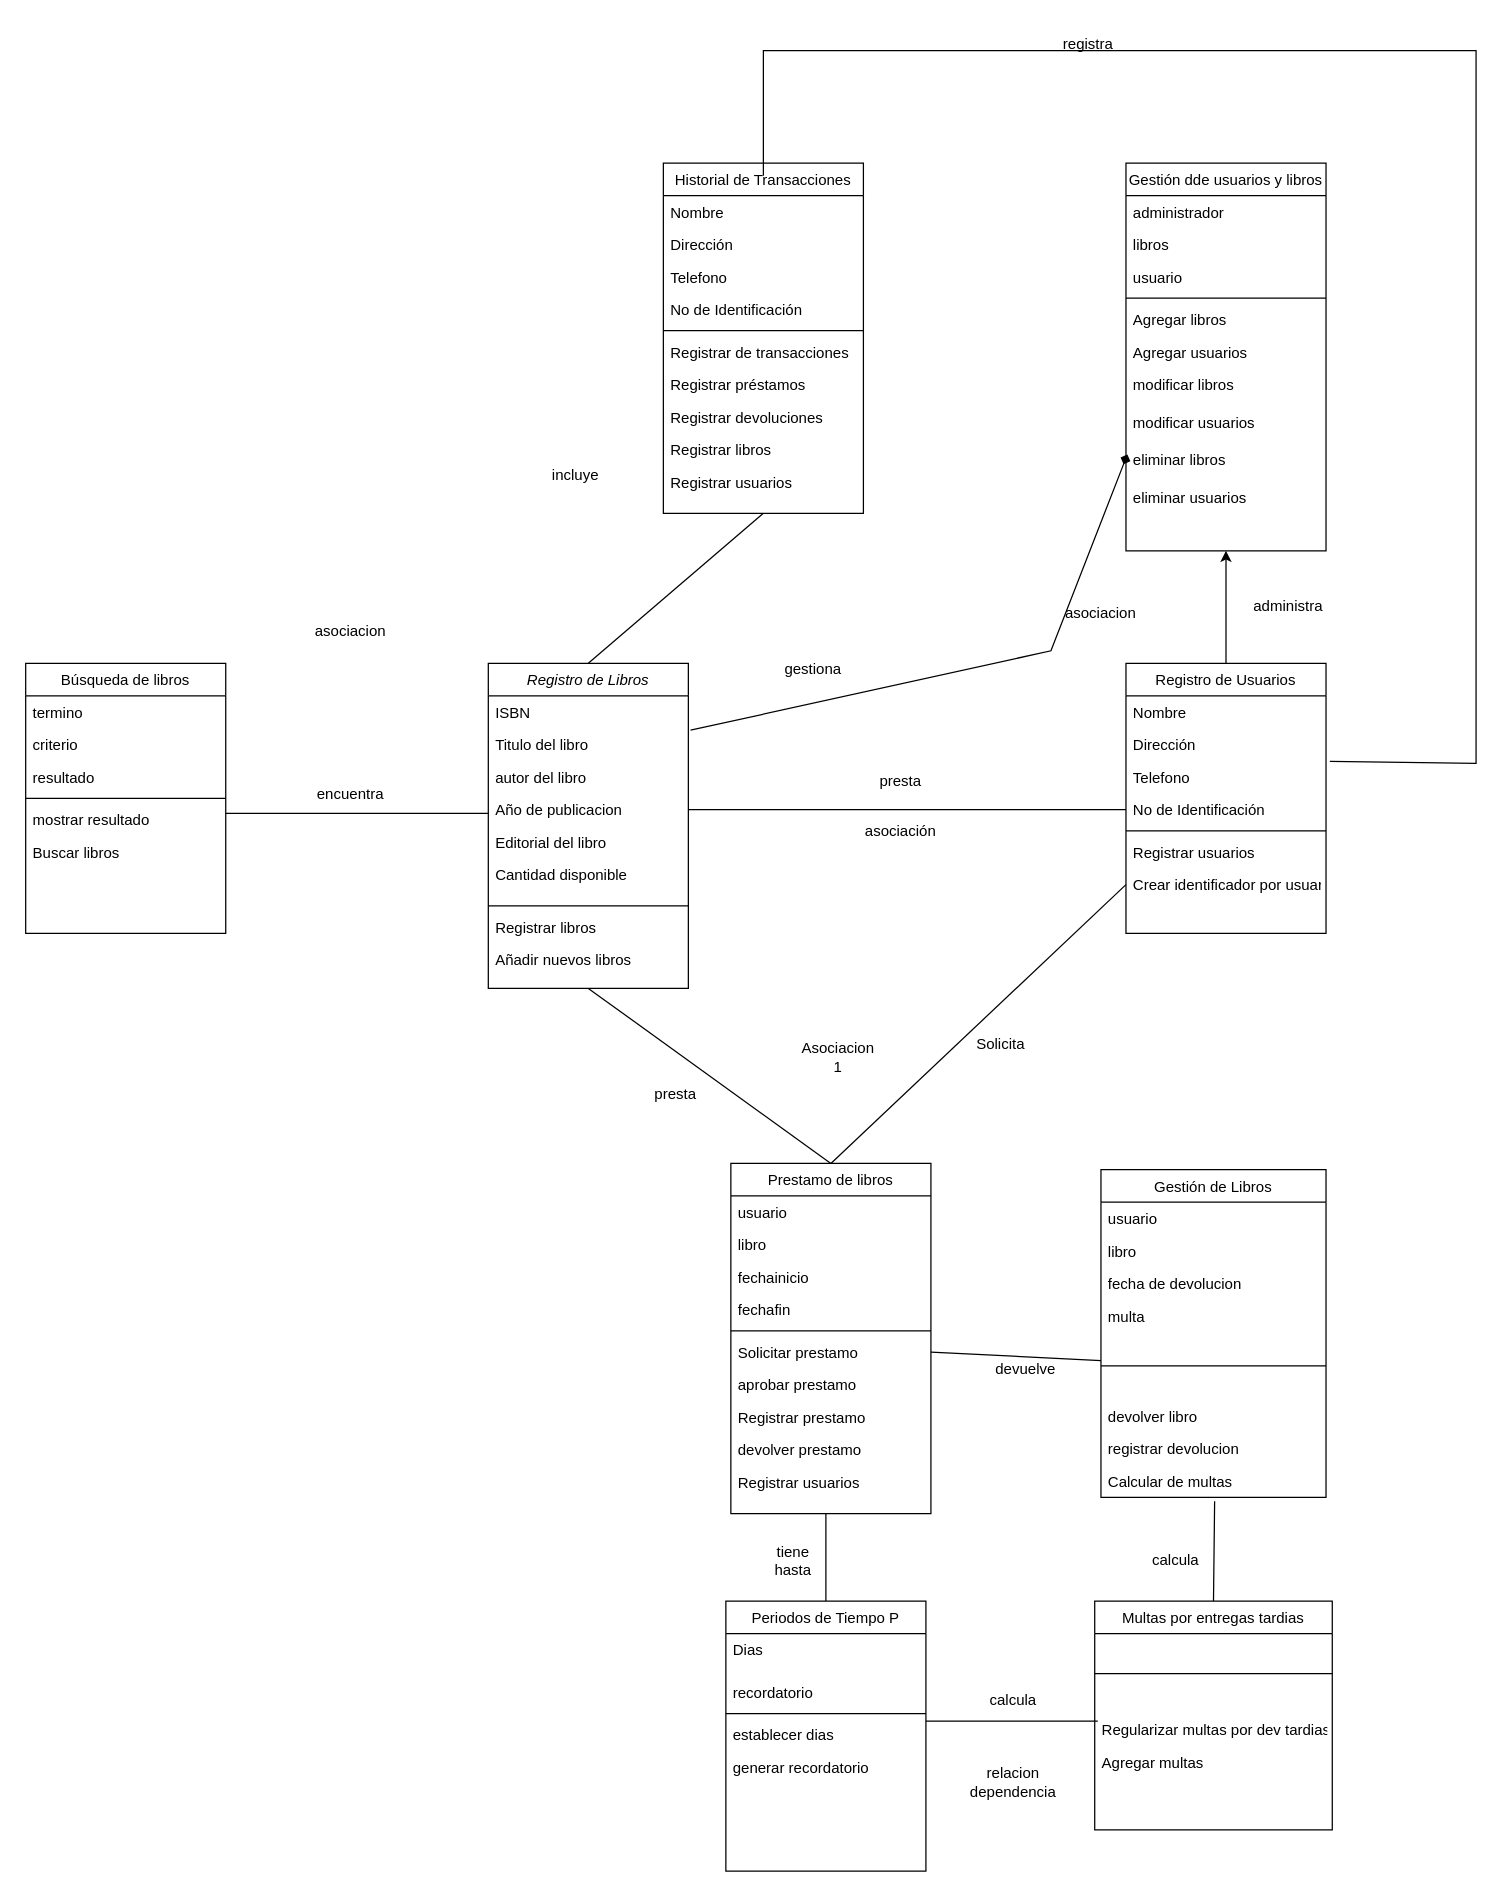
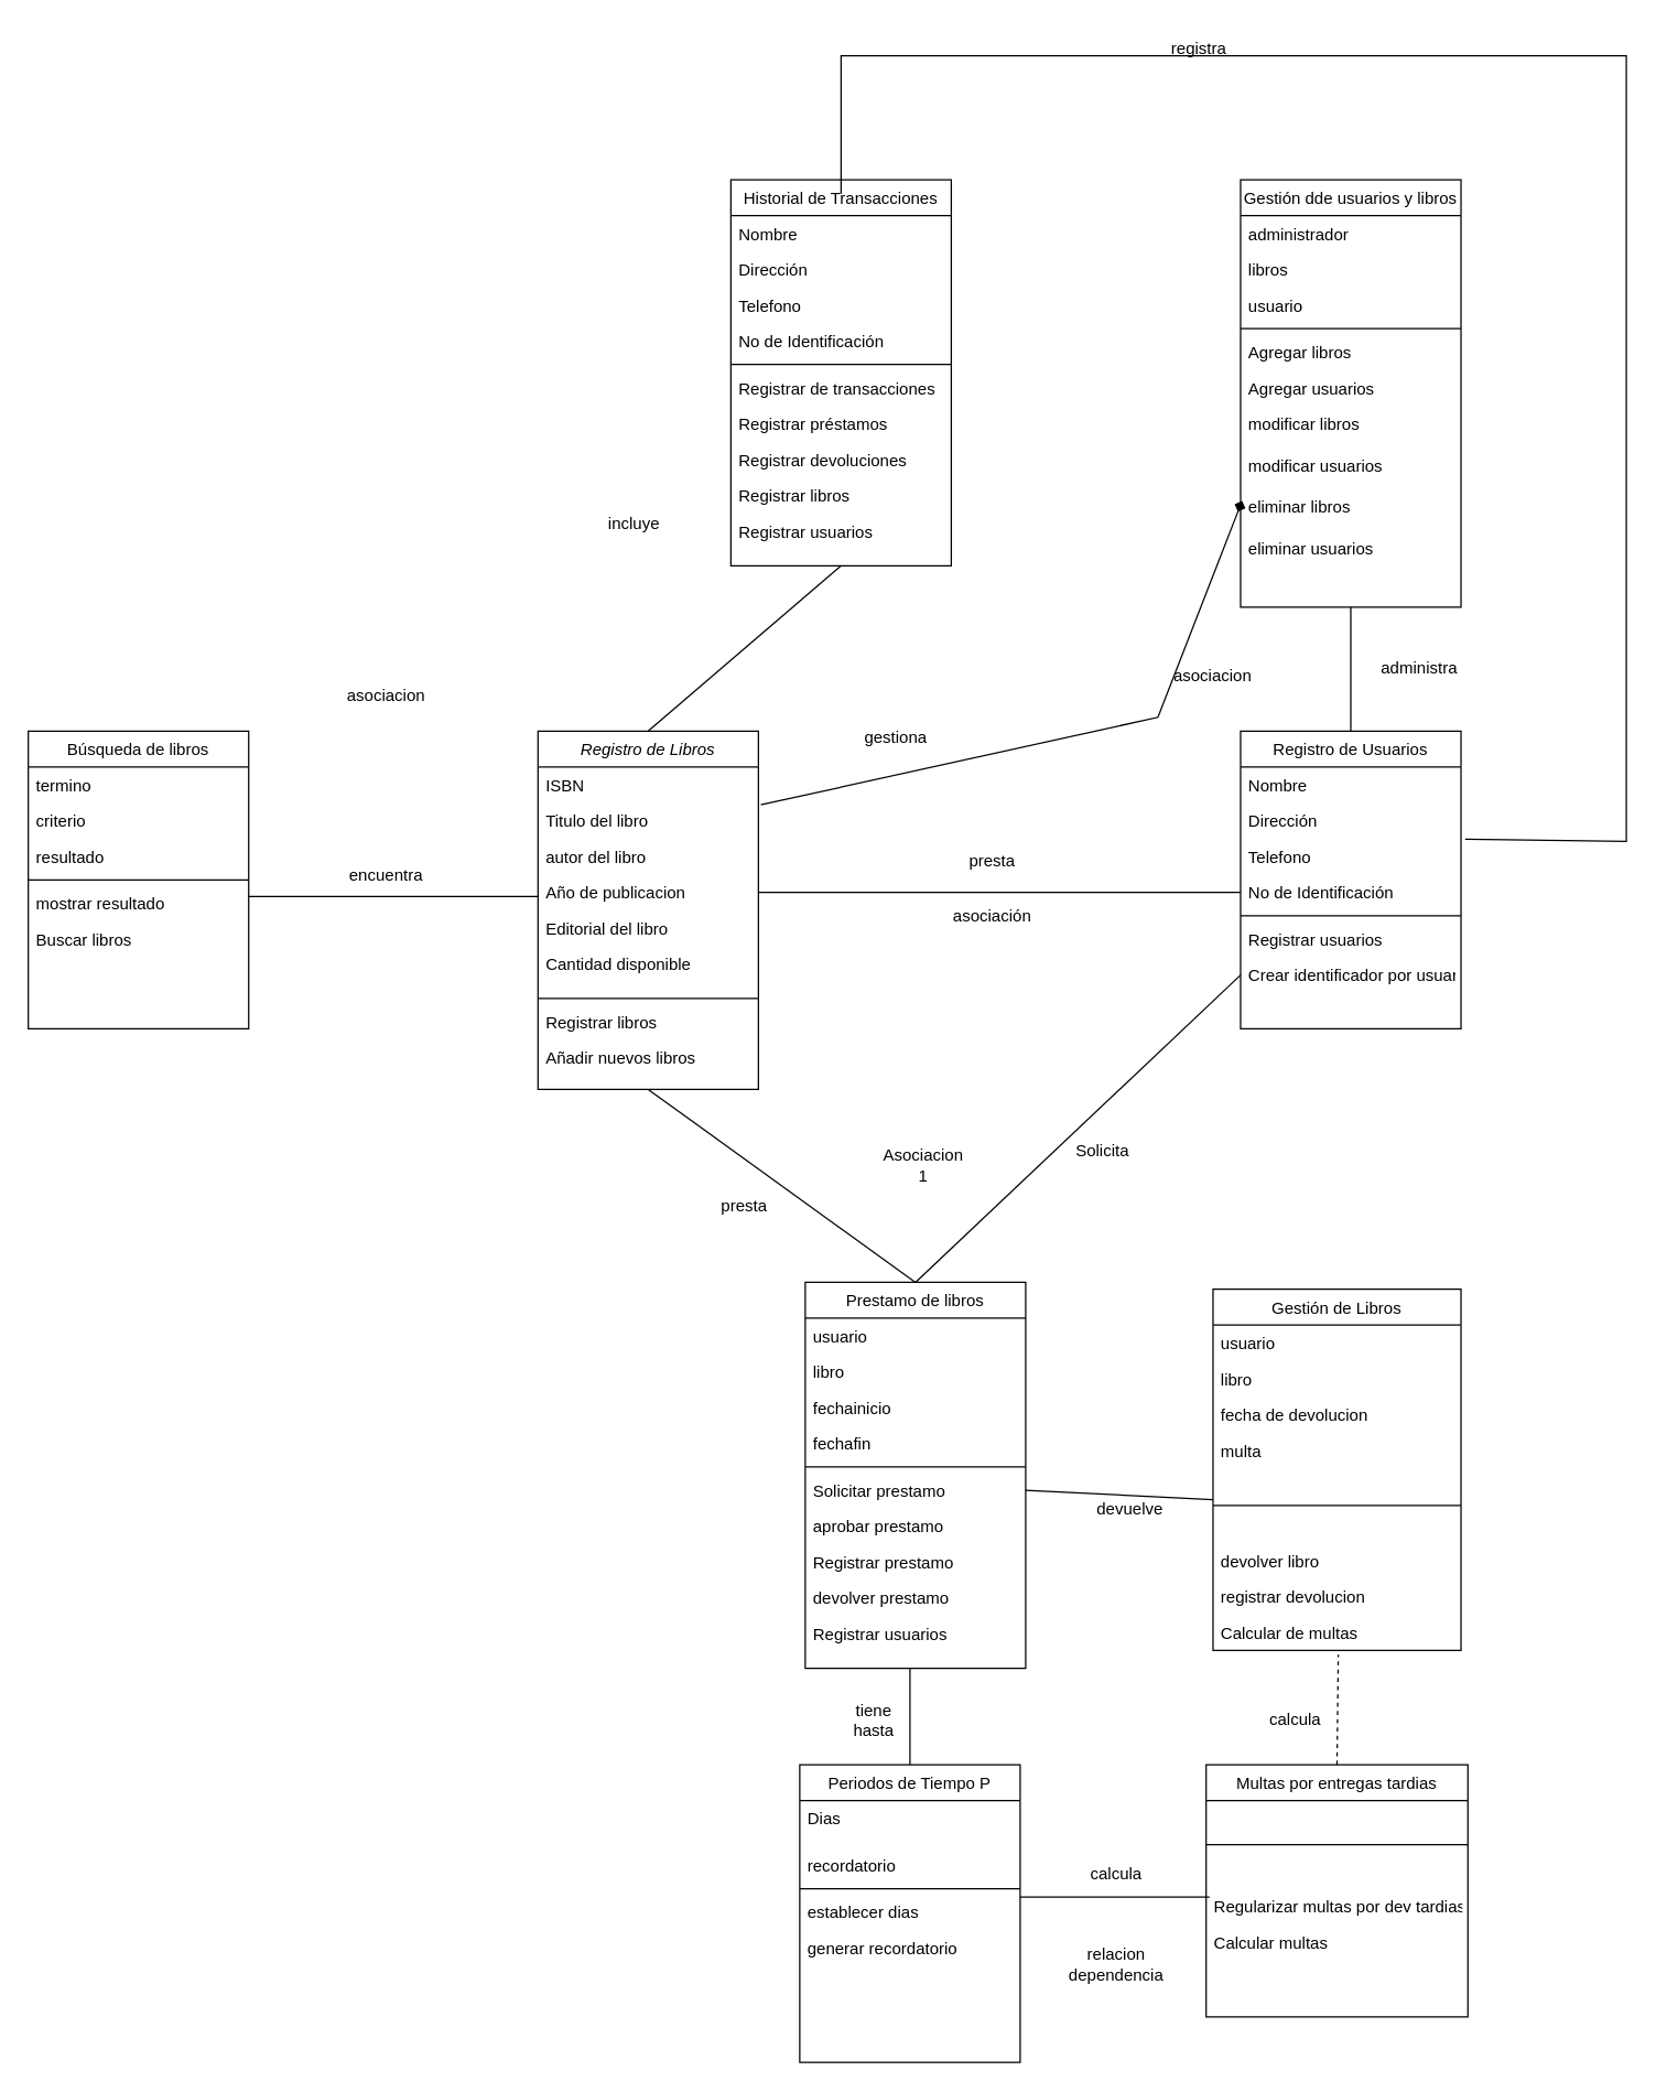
- <mxCell id="102" value="" style="endArrow=classic;html=1;rounded=0;entryX=0.5;entryY=1;entryDx=0;entryDy=0;exitX=0.5;exitY=0;exitDx=0;exitDy=0;" parent="1" source="21" target="46" edge="1"><mxGeometry width="50" height="50" relative="1" as="geometry"><mxPoint x="980" y="520" as="sourcePoint" /><mxPoint x="880" y="410" as="targetPoint" /></mxGeometry></mxCell>
+ <mxCell id="102" value="" style="endArrow=none;html=1;rounded=0;entryX=0.5;entryY=1;entryDx=0;entryDy=0;exitX=0.5;exitY=0;exitDx=0;exitDy=0;" parent="1" source="21" target="46" edge="1"><mxGeometry width="50" height="50" relative="1" as="geometry"><mxPoint x="980" y="520" as="sourcePoint" /><mxPoint x="880" y="410" as="targetPoint" /></mxGeometry></mxCell>
- <mxCell id="90" value="" style="endArrow=none;html=1;rounded=0;entryX=0.505;entryY=1.122;entryDx=0;entryDy=0;entryPerimeter=0;exitX=0.5;exitY=0;exitDx=0;exitDy=0;" parent="1" source="35" target="20" edge="1"><mxGeometry width="50" height="50" relative="1" as="geometry"><mxPoint x="700" y="1240" as="sourcePoint" /><mxPoint x="750" y="1190" as="targetPoint" /></mxGeometry></mxCell>
+ <mxCell id="90" value="" style="endArrow=none;html=1;rounded=0;entryX=0.505;entryY=1.122;entryDx=0;entryDy=0;entryPerimeter=0;exitX=0.5;exitY=0;exitDx=0;exitDy=0;dashed=1;" parent="1" source="35" target="20" edge="1"><mxGeometry width="50" height="50" relative="1" as="geometry"><mxPoint x="700" y="1240" as="sourcePoint" /><mxPoint x="750" y="1190" as="targetPoint" /></mxGeometry></mxCell>
- <mxCell id="38" value="Agregar multas " style="text;align=left;verticalAlign=top;spacingLeft=4;spacingRight=4;overflow=hidden;rotatable=0;points=[[0,0.5],[1,0.5]];portConstraint=eastwest;" parent="35" vertex="1"><mxGeometry y="116" width="190" height="26" as="geometry" /></mxCell>
+ <mxCell id="38" value="Calcular multas " style="text;align=left;verticalAlign=top;spacingLeft=4;spacingRight=4;overflow=hidden;rotatable=0;points=[[0,0.5],[1,0.5]];portConstraint=eastwest;" parent="35" vertex="1"><mxGeometry y="116" width="190" height="26" as="geometry" /></mxCell>
